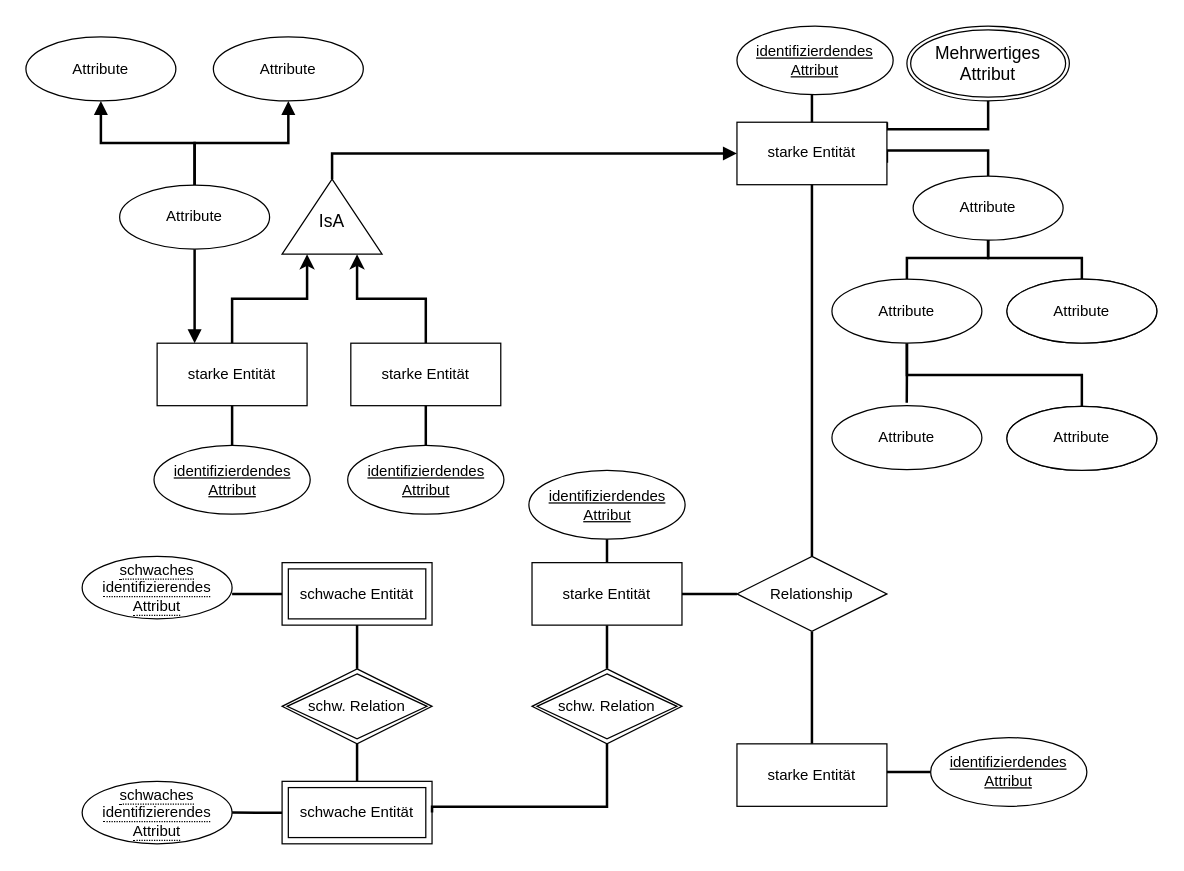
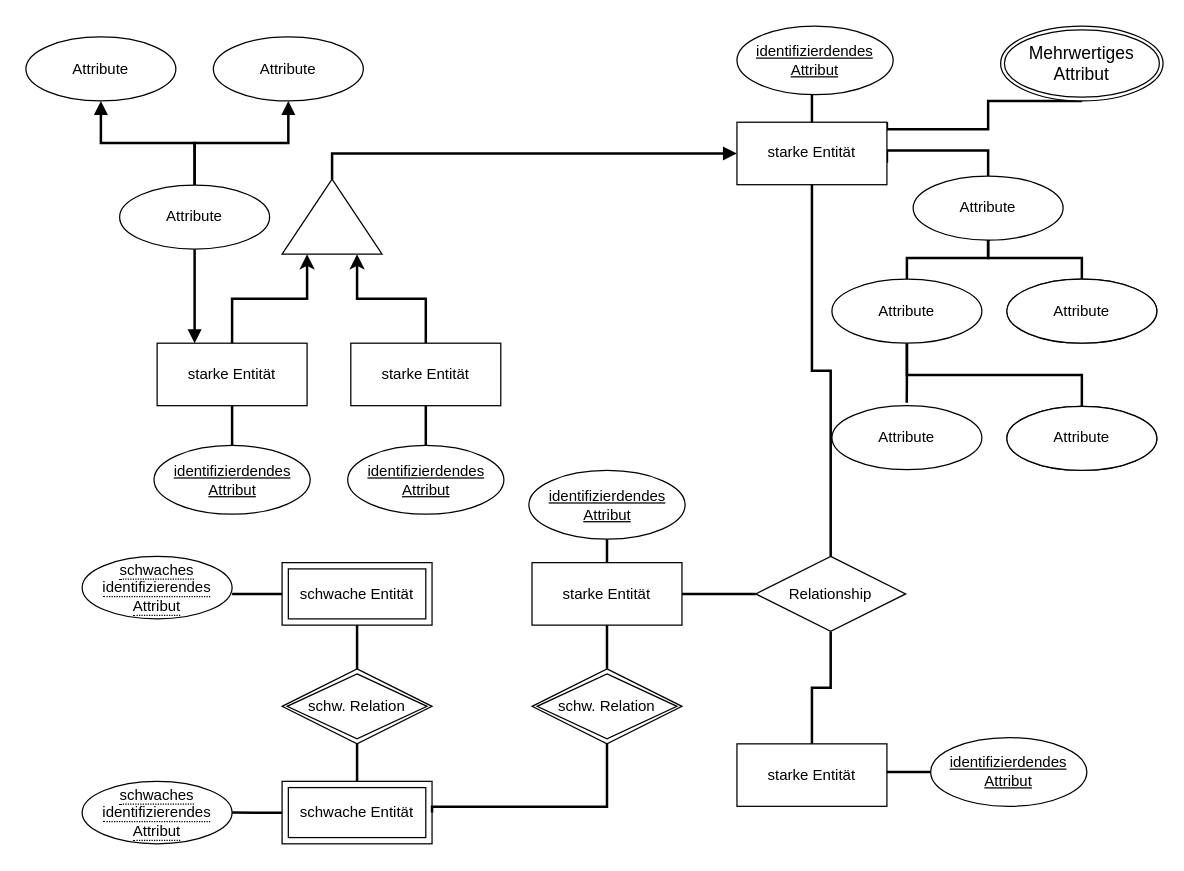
- <mxCell id="46" value="Mehrwertiges Attribut" style="ellipse;shape=doubleEllipse;margin=3;whiteSpace=wrap;html=1;align=center;fontSize=14;" parent="1" vertex="1"><mxGeometry x="725" y="20.31" width="130" height="60" as="geometry" /></mxCell>
+ <mxCell id="46" value="Mehrwertiges Attribut" style="ellipse;shape=doubleEllipse;margin=3;whiteSpace=wrap;html=1;align=center;fontSize=14;" parent="1" vertex="1"><mxGeometry x="800" y="20.31" width="130" height="60" as="geometry" /></mxCell>
- <mxCell id="38" value="IsA" style="text;html=1;strokeColor=none;fillColor=none;align=center;verticalAlign=middle;whiteSpace=wrap;rounded=0;fontSize=14;" parent="1" vertex="1"><mxGeometry x="235" y="161.64" width="60" height="30" as="geometry" /></mxCell>
- <mxCell id="26" value="Relationship" style="shape=rhombus;perimeter=rhombusPerimeter;whiteSpace=wrap;html=1;align=center;" parent="1" vertex="1"><mxGeometry x="589" y="444.75" width="120" height="60" as="geometry" /></mxCell>
+ <mxCell id="26" value="Relationship" style="shape=rhombus;perimeter=rhombusPerimeter;whiteSpace=wrap;html=1;align=center;" parent="1" vertex="1"><mxGeometry x="604" y="444.75" width="120" height="60" as="geometry" /></mxCell>
